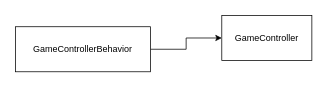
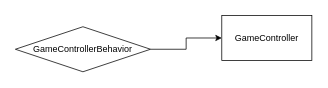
- <mxCell id="3" value="GameControllerBehavior" style="rounded=0;whiteSpace=wrap;html=1;" vertex="1" parent="1"><mxGeometry x="20" y="35" width="180" height="60" as="geometry" /></mxCell>
+ <mxCell id="3" value="GameControllerBehavior" style="rhombus;whiteSpace=wrap;html=1;" vertex="1" parent="1"><mxGeometry x="20" y="35" width="180" height="60" as="geometry" /></mxCell>
